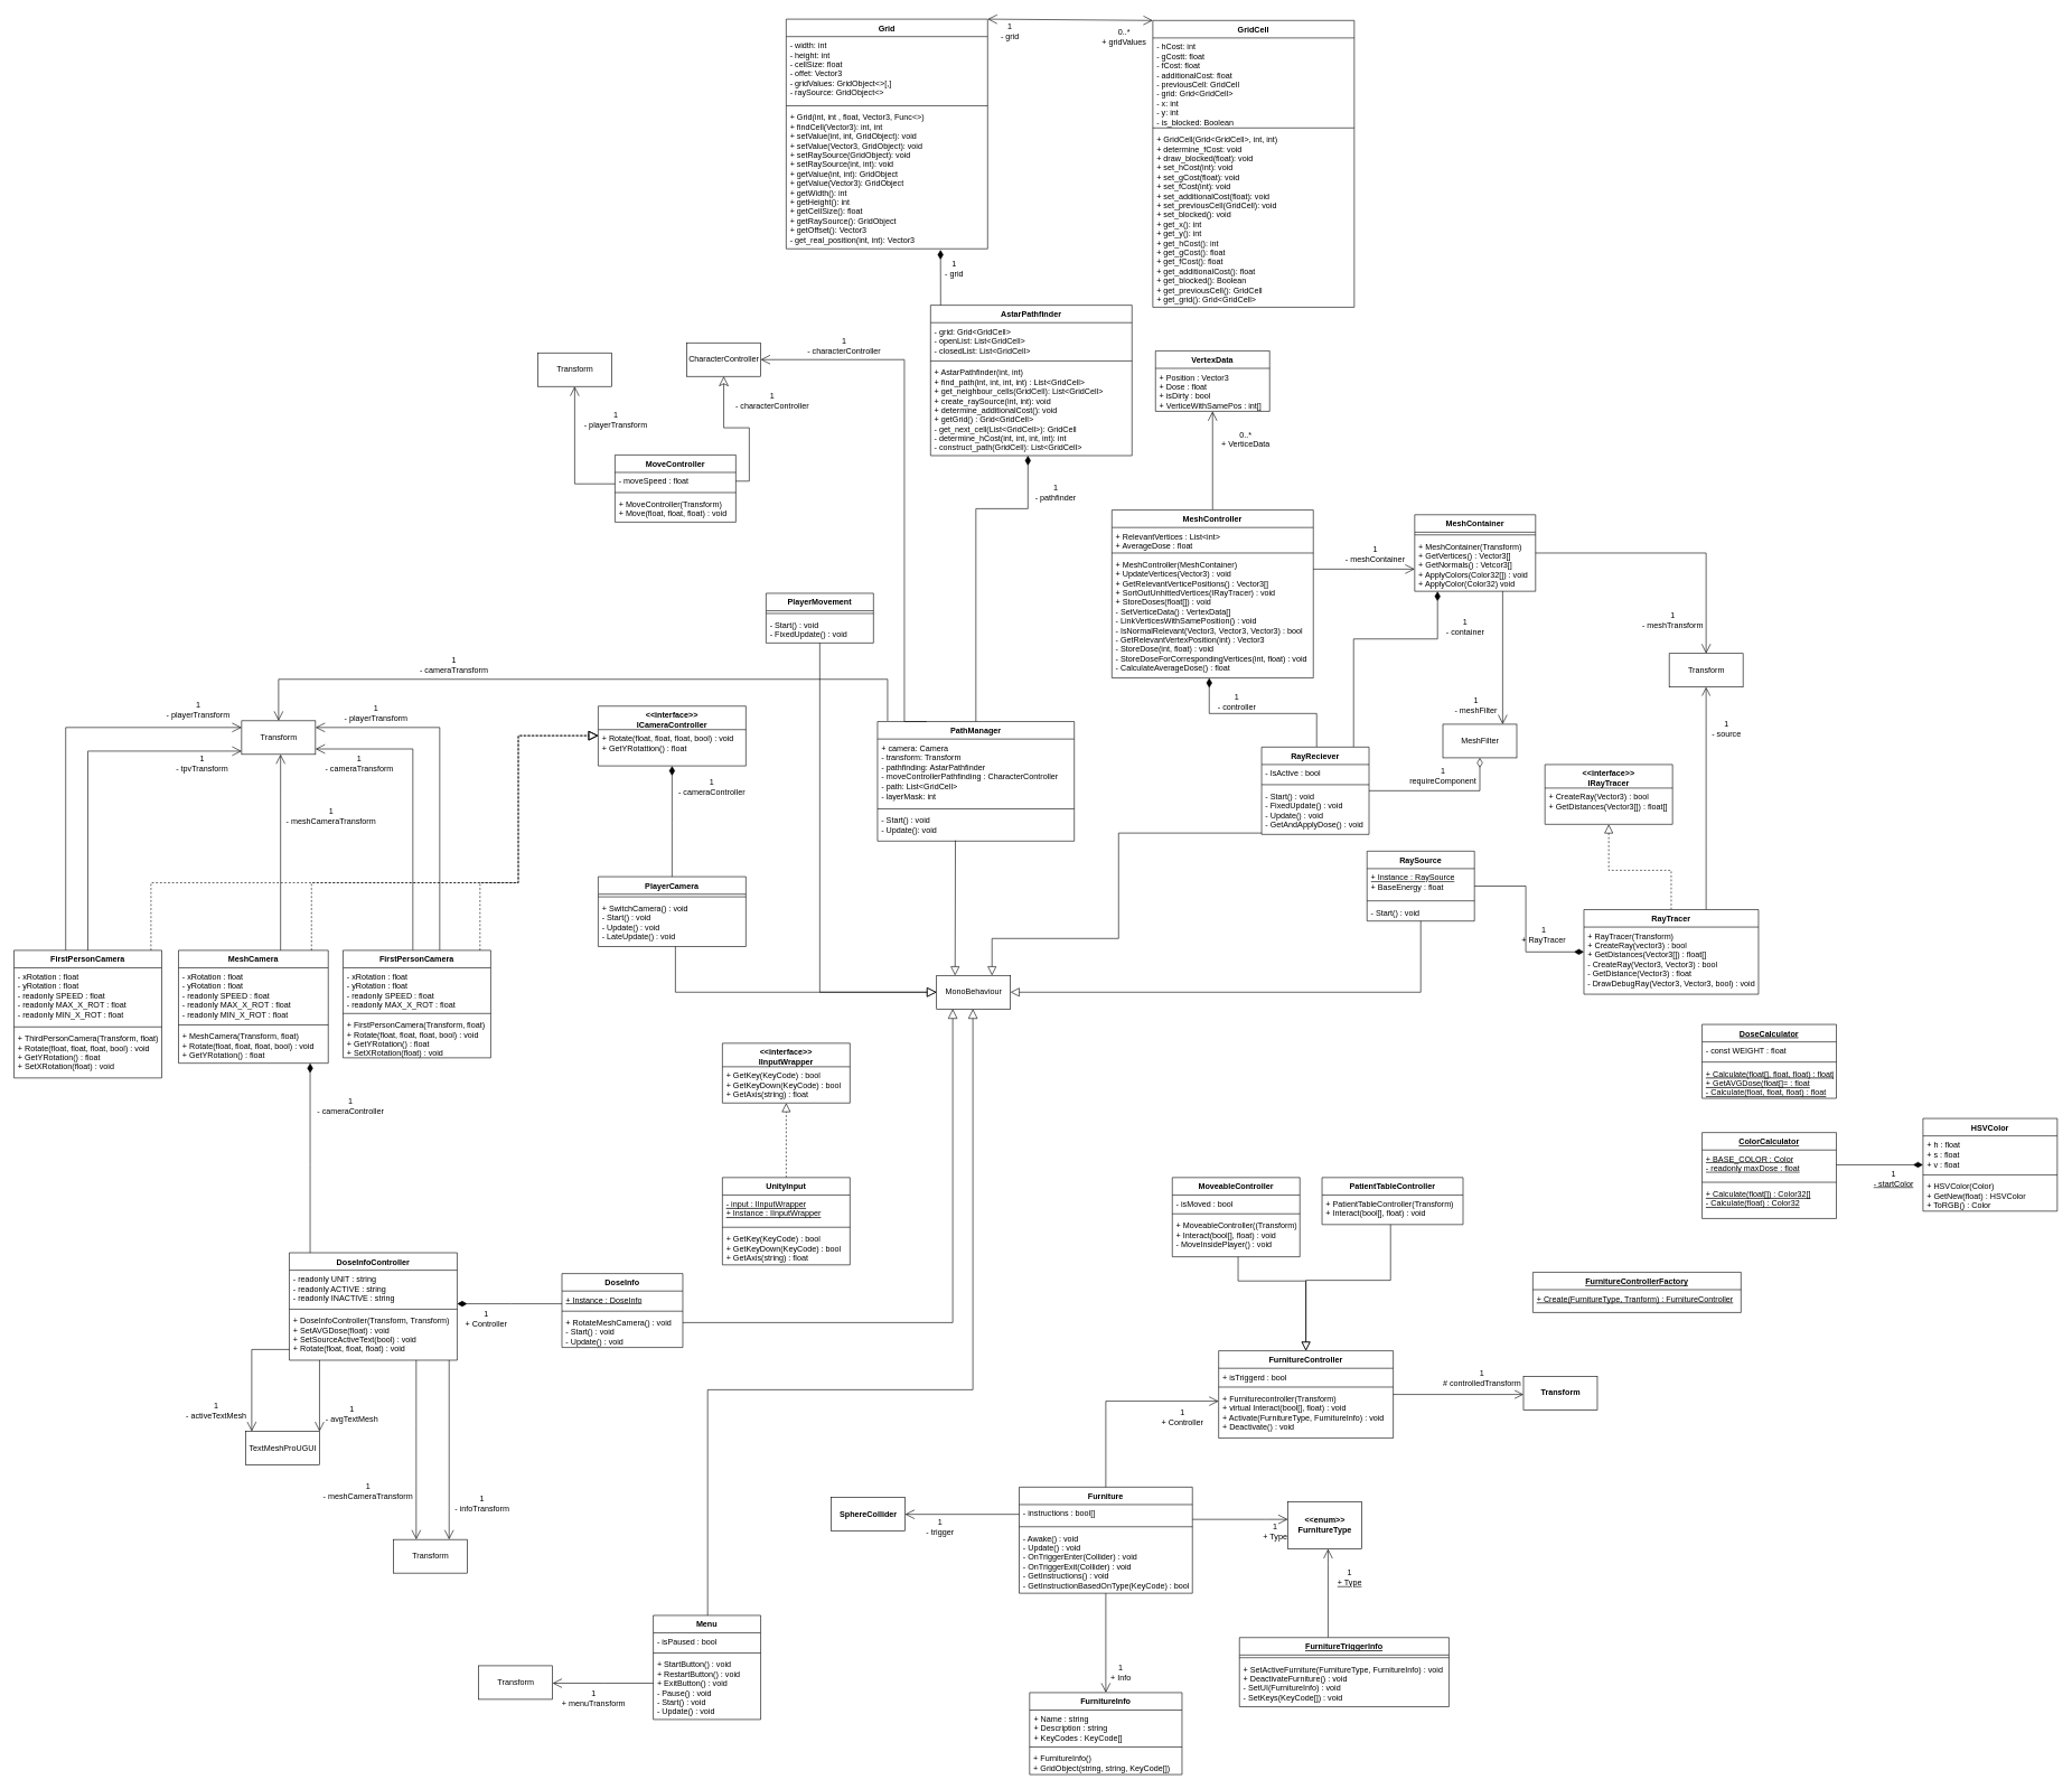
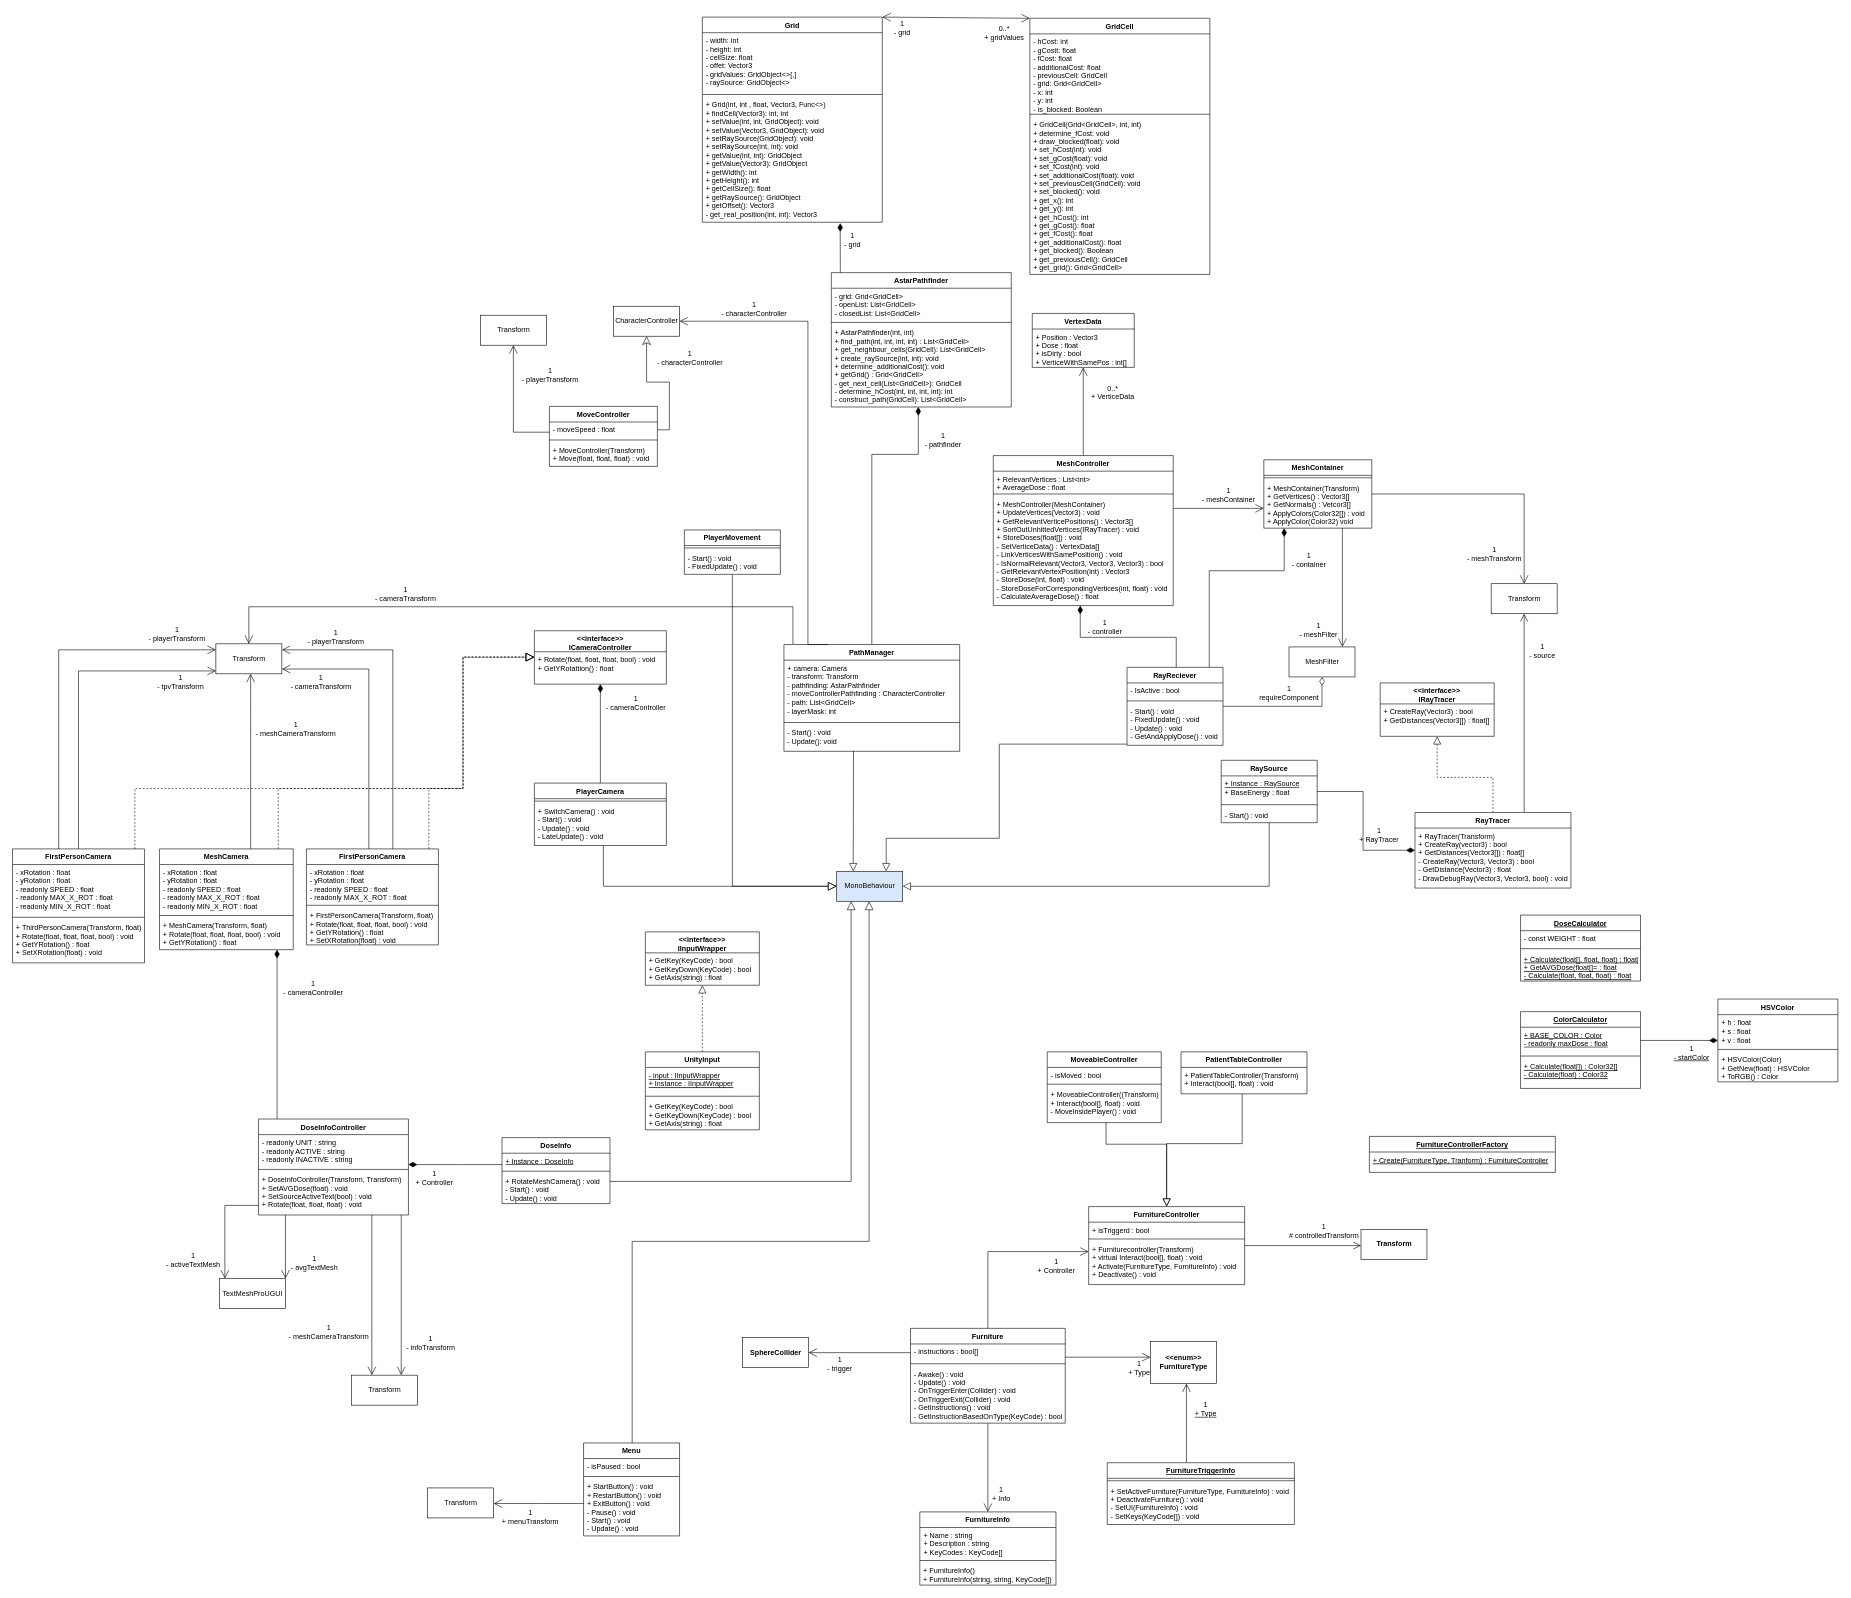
- <mxCell id="89" value="MonoBehaviour" style="html=1;" parent="1" vertex="1"><mxGeometry x="1394" y="1452" width="110" height="50" as="geometry" /></mxCell>
+ <mxCell id="89" value="MonoBehaviour" style="html=1;fillColor=#dae8fc;" parent="1" vertex="1"><mxGeometry x="1394" y="1452" width="110" height="50" as="geometry" /></mxCell>
- <mxCell id="172" value="+ FurnitureInfo()&#10;+ GridObject(string, string, KeyCode[])" style="text;strokeColor=none;fillColor=none;align=left;verticalAlign=top;spacingLeft=4;spacingRight=4;overflow=hidden;rotatable=0;points=[[0,0.5],[1,0.5]];portConstraint=eastwest;" parent="169" vertex="1"><mxGeometry y="85" width="227" height="37" as="geometry" /></mxCell>
+ <mxCell id="172" value="+ FurnitureInfo()&#10;+ FurnitureInfo(string, string, KeyCode[])" style="text;strokeColor=none;fillColor=none;align=left;verticalAlign=top;spacingLeft=4;spacingRight=4;overflow=hidden;rotatable=0;points=[[0,0.5],[1,0.5]];portConstraint=eastwest;" parent="169" vertex="1"><mxGeometry y="85" width="227" height="37" as="geometry" /></mxCell>
